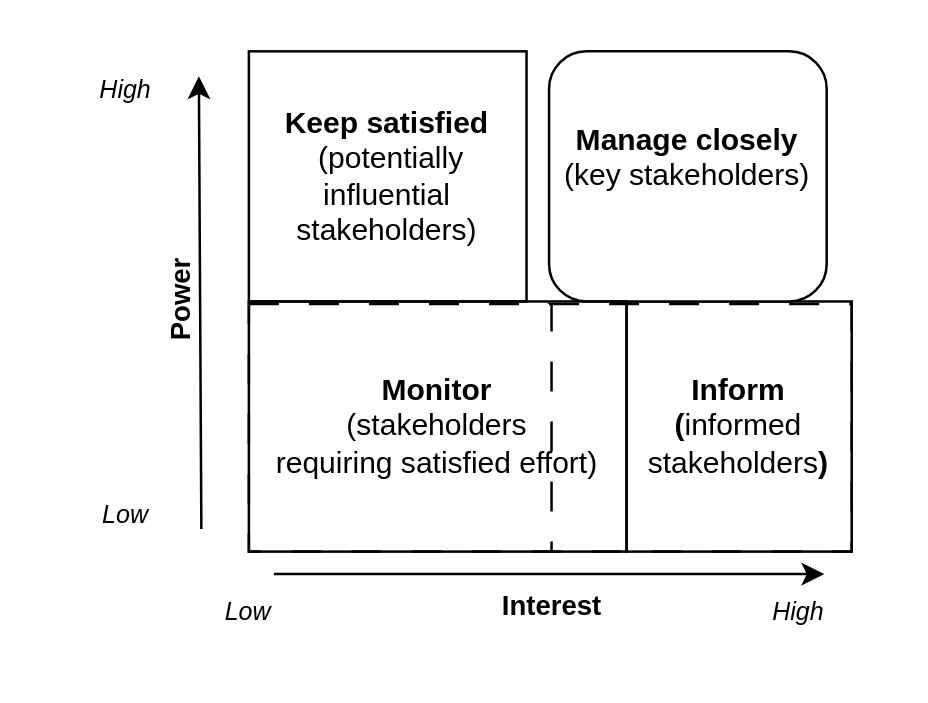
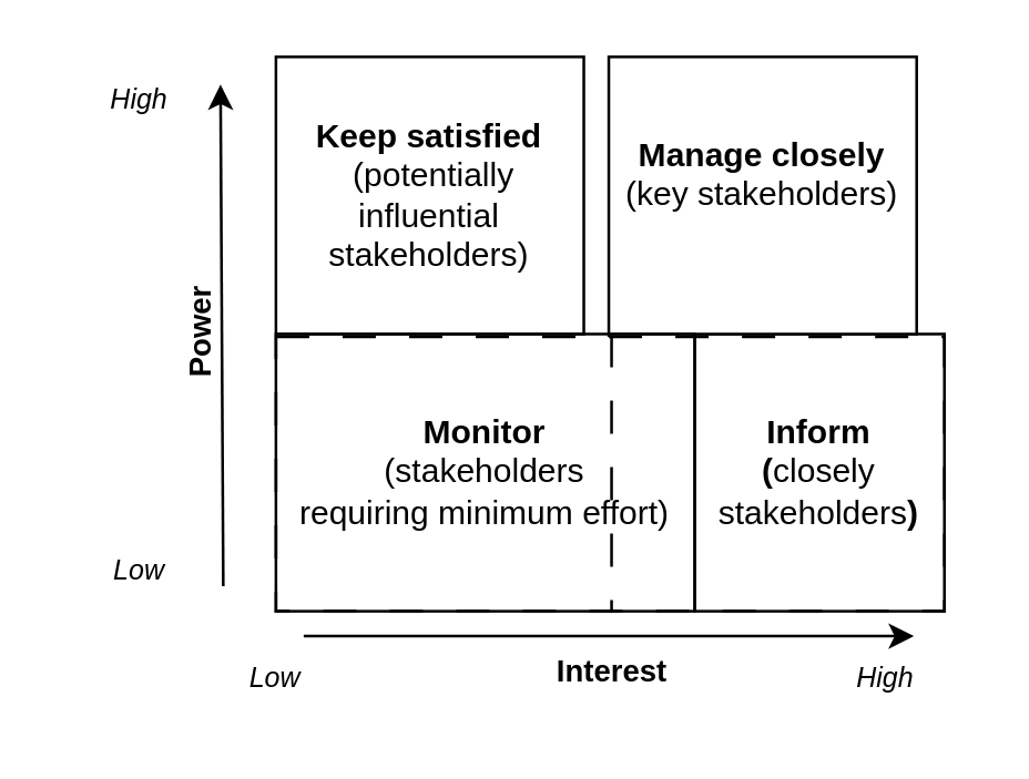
- <mxCell id="4" value="&lt;b&gt;Manage closely&lt;br&gt;&lt;/b&gt;(key stakeholders)&lt;div&gt;&lt;br/&gt;&lt;/div&gt;" style="whiteSpace=wrap;html=1;rounded=1;" parent="1" vertex="1"><mxGeometry x="219" y="20" width="111" height="100" as="geometry" /></mxCell>
+ <mxCell id="4" value="&lt;b&gt;Manage closely&lt;br&gt;&lt;/b&gt;(key stakeholders)&lt;div&gt;&lt;br/&gt;&lt;/div&gt;" style="rounded=0;whiteSpace=wrap;html=1;" parent="1" vertex="1"><mxGeometry x="219" y="20" width="111" height="100" as="geometry" /></mxCell>
- <mxCell id="15" value="&lt;b&gt;Monitor&lt;/b&gt;&lt;br&gt;(stakeholders &lt;br&gt;requiring satisfied effort)" style="rounded=0;whiteSpace=wrap;html=1;fillColor=none;" parent="1" vertex="1"><mxGeometry x="99" y="120" width="151" height="100" as="geometry" /></mxCell>
+ <mxCell id="15" value="&lt;b&gt;Monitor&lt;/b&gt;&lt;br&gt;(stakeholders &lt;br&gt;requiring minimum effort)" style="rounded=0;whiteSpace=wrap;html=1;fillColor=none;" parent="1" vertex="1"><mxGeometry x="99" y="120" width="151" height="100" as="geometry" /></mxCell>
- <mxCell id="3" value="&lt;b&gt;Inform&lt;/b&gt;&lt;div&gt;&lt;b&gt;(&lt;/b&gt;informed stakeholders&lt;b&gt;)&lt;/b&gt;&lt;/div&gt;" style="rounded=0;whiteSpace=wrap;html=1;fillColor=none;" parent="1" vertex="1"><mxGeometry x="250" y="120" width="90" height="100" as="geometry" /></mxCell>
+ <mxCell id="3" value="&lt;b&gt;Inform&lt;/b&gt;&lt;div&gt;&lt;b&gt;(&lt;/b&gt;closely stakeholders&lt;b&gt;)&lt;/b&gt;&lt;/div&gt;" style="rounded=0;whiteSpace=wrap;html=1;fillColor=none;" parent="1" vertex="1"><mxGeometry x="250" y="120" width="90" height="100" as="geometry" /></mxCell>
